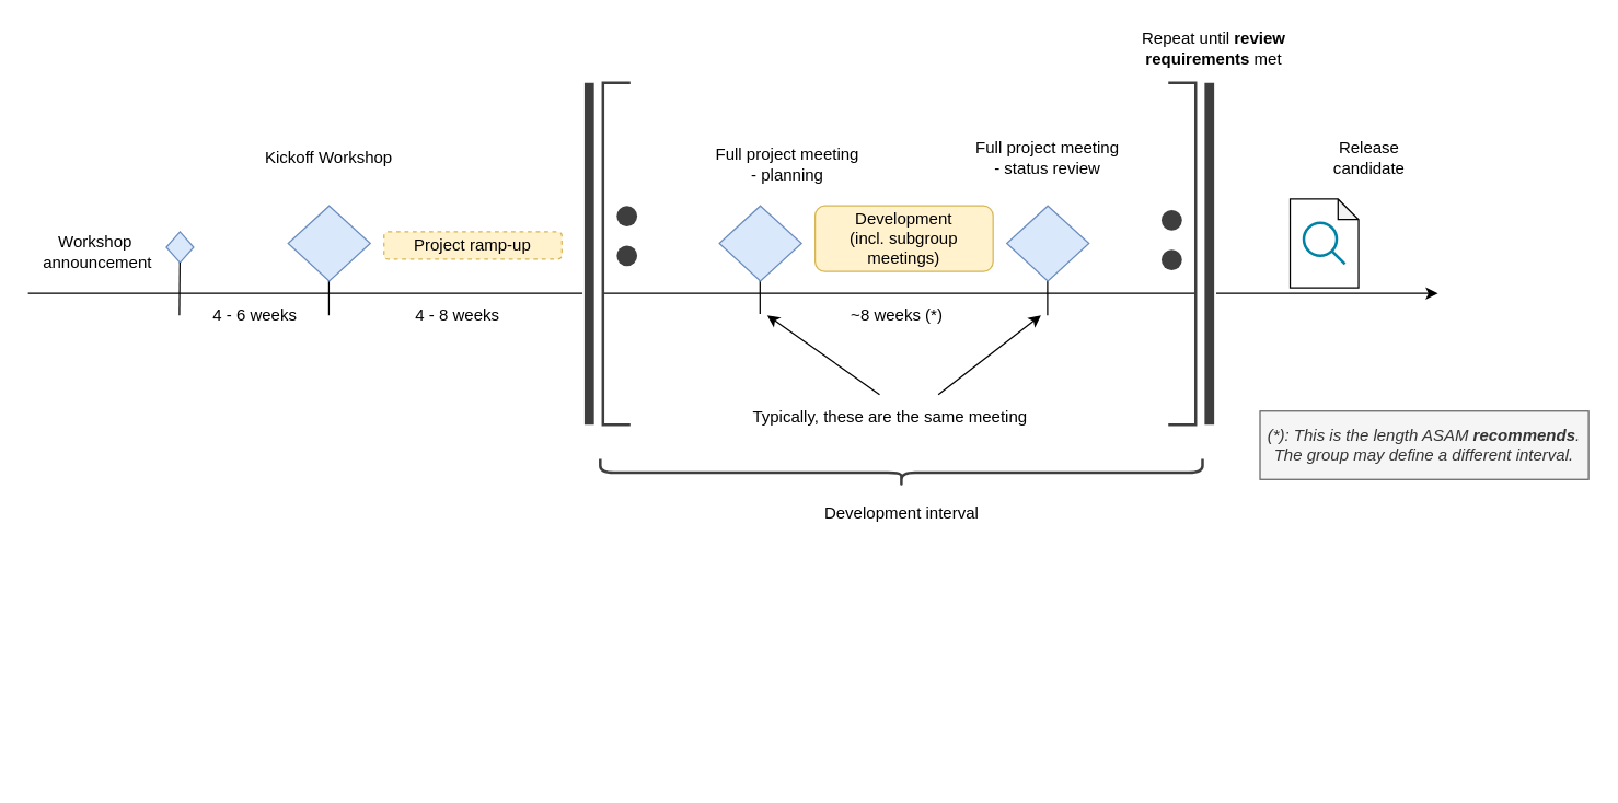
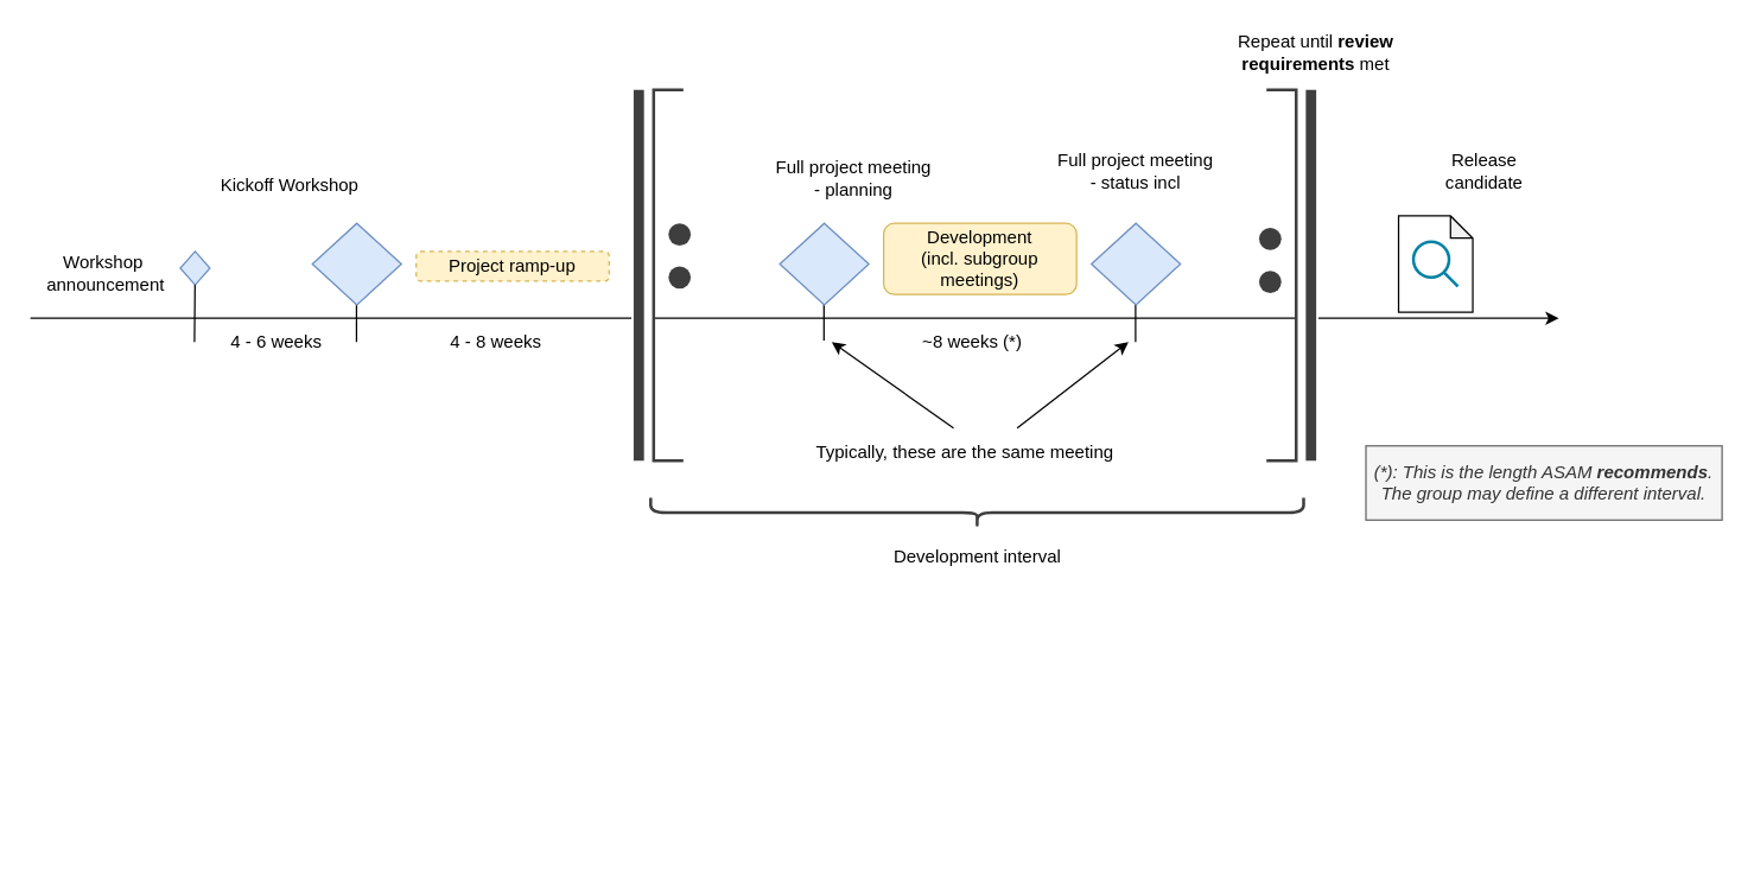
- <mxCell id="10" value="Kickoff Workshop" style="text;html=1;strokeColor=none;fillColor=none;align=center;verticalAlign=middle;whiteSpace=wrap;rounded=0;fontColor=#000000;" parent="1" vertex="1"><mxGeometry x="190" y="100" width="100" height="30" as="geometry" /></mxCell>
+ <mxCell id="10" value="Kickoff Workshop" style="text;html=1;strokeColor=none;fillColor=none;align=center;verticalAlign=middle;whiteSpace=wrap;rounded=0;fontColor=#000000;" parent="1" vertex="1"><mxGeometry x="145" y="110" width="100" height="30" as="geometry" /></mxCell>
- <mxCell id="11" value="Full project meeting - status review" style="text;html=1;strokeColor=none;fillColor=none;align=center;verticalAlign=middle;whiteSpace=wrap;rounded=0;fontColor=#000000;" parent="1" vertex="1"><mxGeometry x="710" y="100" width="110" height="30" as="geometry" /></mxCell>
+ <mxCell id="11" value="Full project meeting - status incl" style="text;html=1;strokeColor=none;fillColor=none;align=center;verticalAlign=middle;whiteSpace=wrap;rounded=0;fontColor=#000000;" parent="1" vertex="1"><mxGeometry x="710" y="100" width="110" height="30" as="geometry" /></mxCell>
